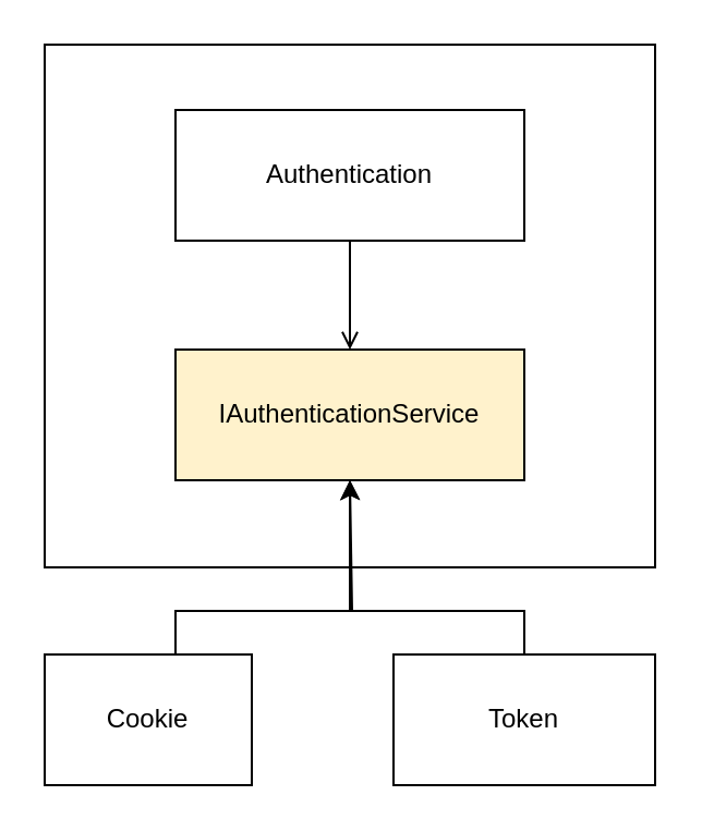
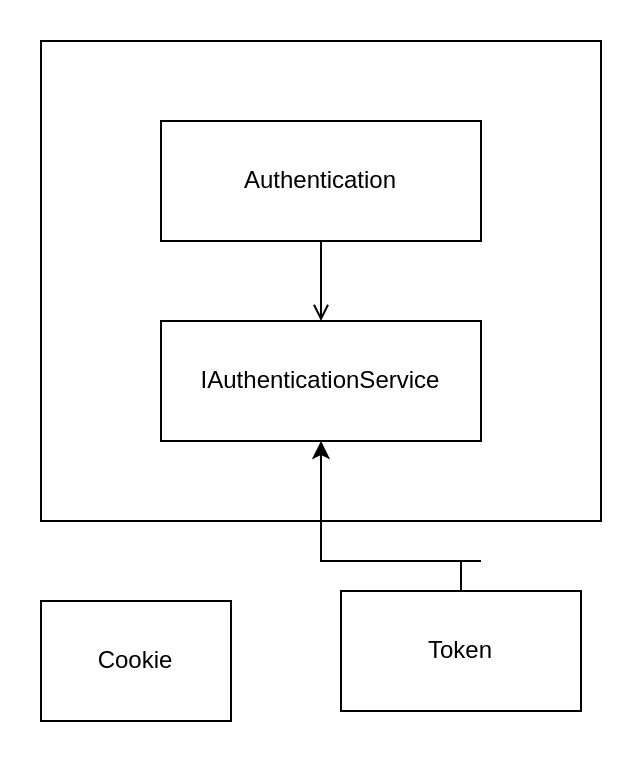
- <mxCell id="4" value="Authentication" style="rounded=0;whiteSpace=wrap;html=1;" vertex="1" parent="1"><mxGeometry x="80" y="50" width="160" height="60" as="geometry" /></mxCell>
+ <mxCell id="4" value="Authentication" style="rounded=0;whiteSpace=wrap;html=1;" vertex="1" parent="1"><mxGeometry x="80" y="60" width="160" height="60" as="geometry" /></mxCell>
- <mxCell id="5" value="IAuthenticationService" style="rounded=0;whiteSpace=wrap;html=1;fillColor=#fff2cc;" vertex="1" parent="1"><mxGeometry x="80" y="160" width="160" height="60" as="geometry" /></mxCell>
+ <mxCell id="5" value="IAuthenticationService" style="rounded=0;whiteSpace=wrap;html=1;" vertex="1" parent="1"><mxGeometry x="80" y="160" width="160" height="60" as="geometry" /></mxCell>
- <mxCell id="6" style="edgeStyle=orthogonalEdgeStyle;rounded=0;orthogonalLoop=1;jettySize=auto;html=1;exitX=0.5;exitY=0;exitDx=0;exitDy=0;entryX=0.5;entryY=1;entryDx=0;entryDy=0;" edge="1" parent="1" source="7" target="5"><mxGeometry relative="1" as="geometry"><Array as="points"><mxPoint x="80" y="280" /><mxPoint x="160" y="280" /></Array></mxGeometry></mxCell>
- <mxCell id="9" value="Token" style="rounded=0;whiteSpace=wrap;html=1;" vertex="1" parent="1"><mxGeometry x="180" y="300" width="120" height="60" as="geometry" /></mxCell>
+ <mxCell id="9" value="Token" style="rounded=0;whiteSpace=wrap;html=1;" vertex="1" parent="1"><mxGeometry x="170" y="295" width="120" height="60" as="geometry" /></mxCell>
